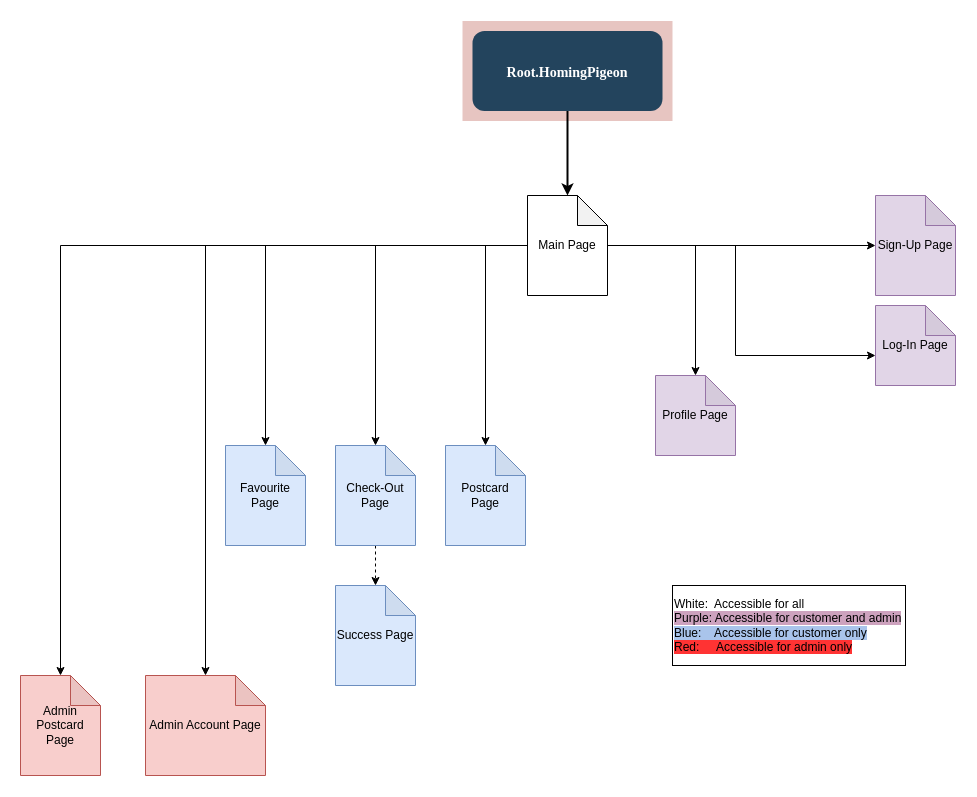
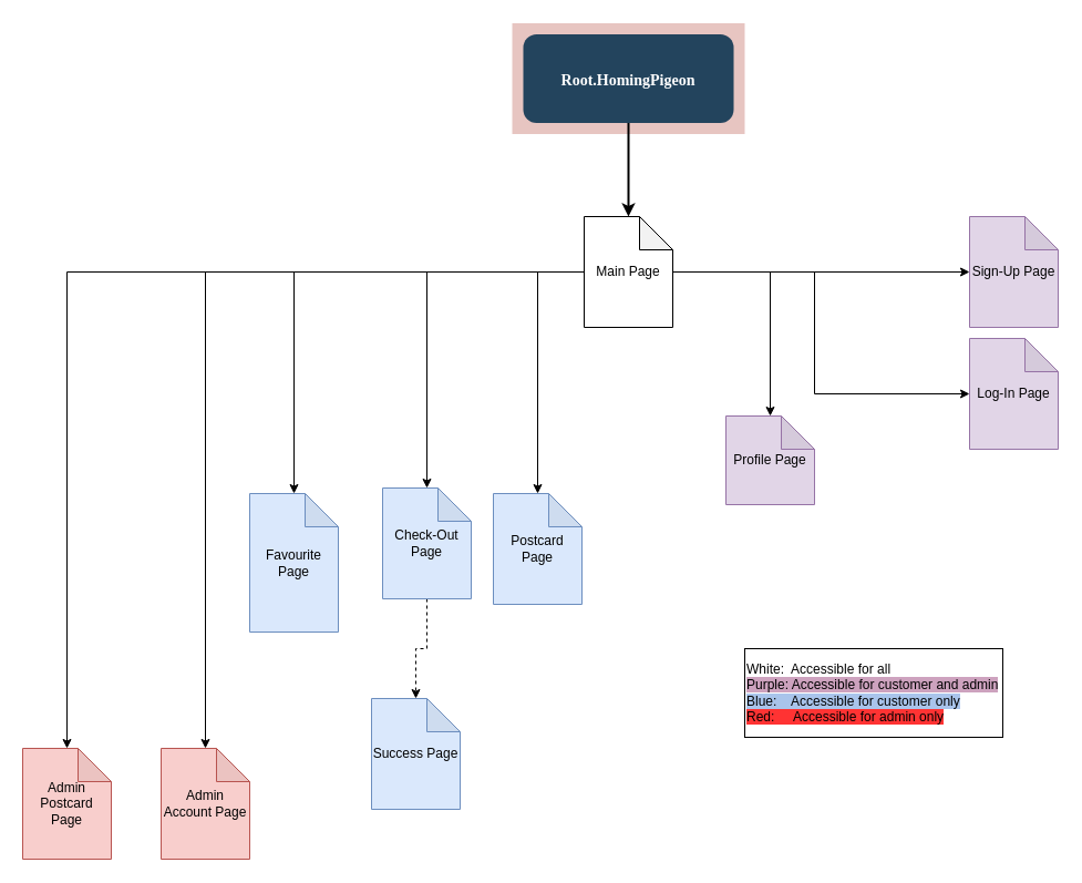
- <mxCell id="14" value="Log-In Page" style="shape=note;whiteSpace=wrap;html=1;backgroundOutline=1;darkOpacity=0.05;fillColor=#e1d5e7;strokeColor=#9673a6;" vertex="1" parent="1"><mxGeometry x="875" y="305" width="80" height="80" as="geometry" /></mxCell>
+ <mxCell id="14" value="Log-In Page" style="shape=note;whiteSpace=wrap;html=1;backgroundOutline=1;darkOpacity=0.05;fillColor=#e1d5e7;strokeColor=#9673a6;" vertex="1" parent="1"><mxGeometry x="875" y="305" width="80" height="100" as="geometry" /></mxCell>
- <mxCell id="23" value="Favourite Page" style="shape=note;whiteSpace=wrap;html=1;backgroundOutline=1;darkOpacity=0.05;fillColor=#dae8fc;strokeColor=#6c8ebf;" vertex="1" parent="1"><mxGeometry x="225" y="445" width="80" height="100" as="geometry" /></mxCell>
+ <mxCell id="23" value="Favourite Page" style="shape=note;whiteSpace=wrap;html=1;backgroundOutline=1;darkOpacity=0.05;fillColor=#dae8fc;strokeColor=#6c8ebf;" vertex="1" parent="1"><mxGeometry x="225" y="445" width="80" height="125" as="geometry" /></mxCell>
- <mxCell id="18" value="Check-Out Page" style="shape=note;whiteSpace=wrap;html=1;backgroundOutline=1;darkOpacity=0.05;fillColor=#dae8fc;strokeColor=#6c8ebf;" vertex="1" parent="1"><mxGeometry x="335" y="445" width="80" height="100" as="geometry" /></mxCell>
+ <mxCell id="18" value="Check-Out Page" style="shape=note;whiteSpace=wrap;html=1;backgroundOutline=1;darkOpacity=0.05;fillColor=#dae8fc;strokeColor=#6c8ebf;" vertex="1" parent="1"><mxGeometry x="345" y="440" width="80" height="100" as="geometry" /></mxCell>
- <mxCell id="19" value="Success Page" style="shape=note;whiteSpace=wrap;html=1;backgroundOutline=1;darkOpacity=0.05;fillColor=#dae8fc;strokeColor=#6c8ebf;" vertex="1" parent="1"><mxGeometry x="335" y="585" width="80" height="100" as="geometry" /></mxCell>
+ <mxCell id="19" value="Success Page" style="shape=note;whiteSpace=wrap;html=1;backgroundOutline=1;darkOpacity=0.05;fillColor=#dae8fc;strokeColor=#6c8ebf;" vertex="1" parent="1"><mxGeometry x="335" y="630" width="80" height="100" as="geometry" /></mxCell>
- <mxCell id="20" value="Admin Account Page" style="shape=note;whiteSpace=wrap;html=1;backgroundOutline=1;darkOpacity=0.05;fillColor=#f8cecc;strokeColor=#b85450;" vertex="1" parent="1"><mxGeometry x="145" y="675" width="120" height="100" as="geometry" /></mxCell>
+ <mxCell id="20" value="Admin Account Page" style="shape=note;whiteSpace=wrap;html=1;backgroundOutline=1;darkOpacity=0.05;fillColor=#f8cecc;strokeColor=#b85450;" vertex="1" parent="1"><mxGeometry x="145" y="675" width="80" height="100" as="geometry" /></mxCell>
